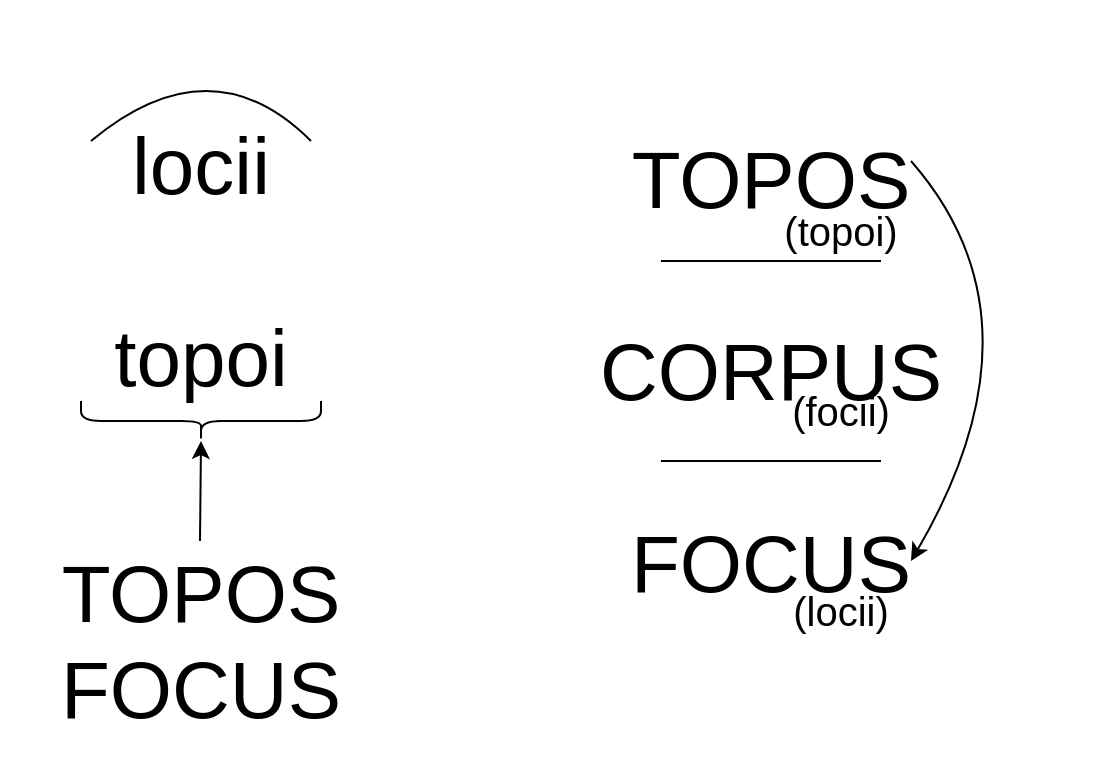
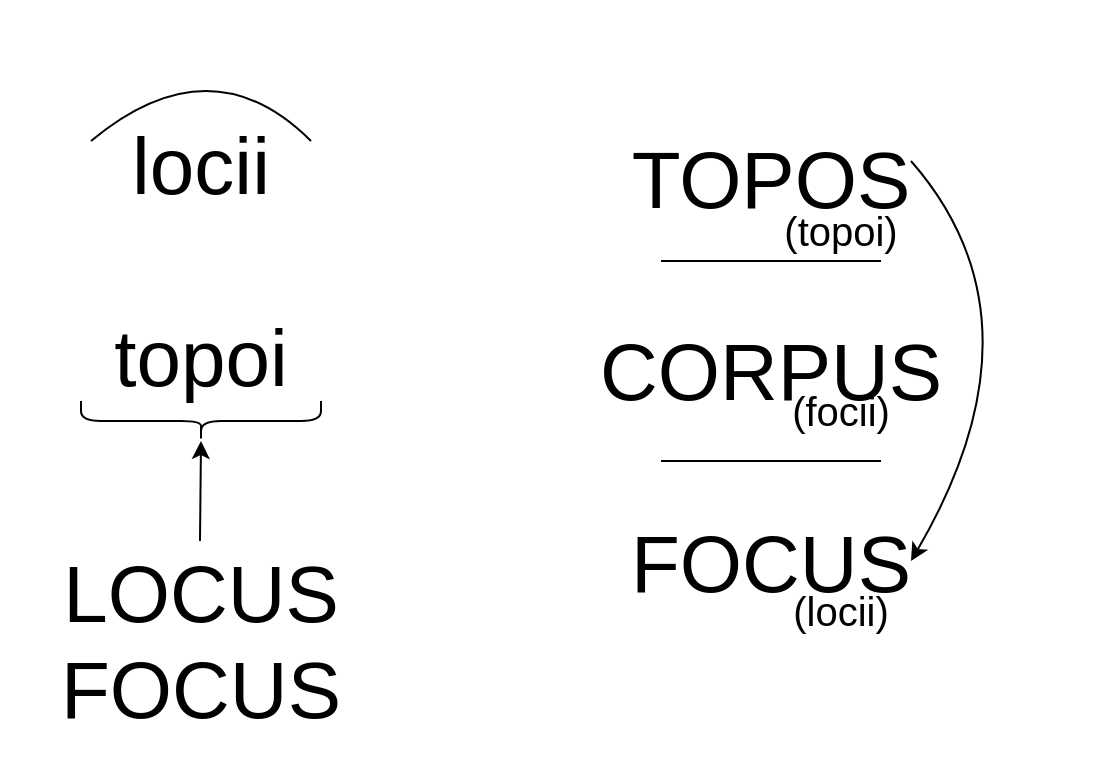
- <mxCell id="3" value="TOPOS&lt;br&gt;FOCUS" style="text;html=1;align=center;verticalAlign=middle;resizable=0;points=[];autosize=1;strokeColor=none;fillColor=none;fontSize=40;" vertex="1" parent="1"><mxGeometry x="20" y="270" width="160" height="100" as="geometry" /></mxCell>
+ <mxCell id="3" value="LOCUS&lt;br&gt;FOCUS" style="text;html=1;align=center;verticalAlign=middle;resizable=0;points=[];autosize=1;strokeColor=none;fillColor=none;fontSize=40;" vertex="1" parent="1"><mxGeometry x="20" y="270" width="160" height="100" as="geometry" /></mxCell>
